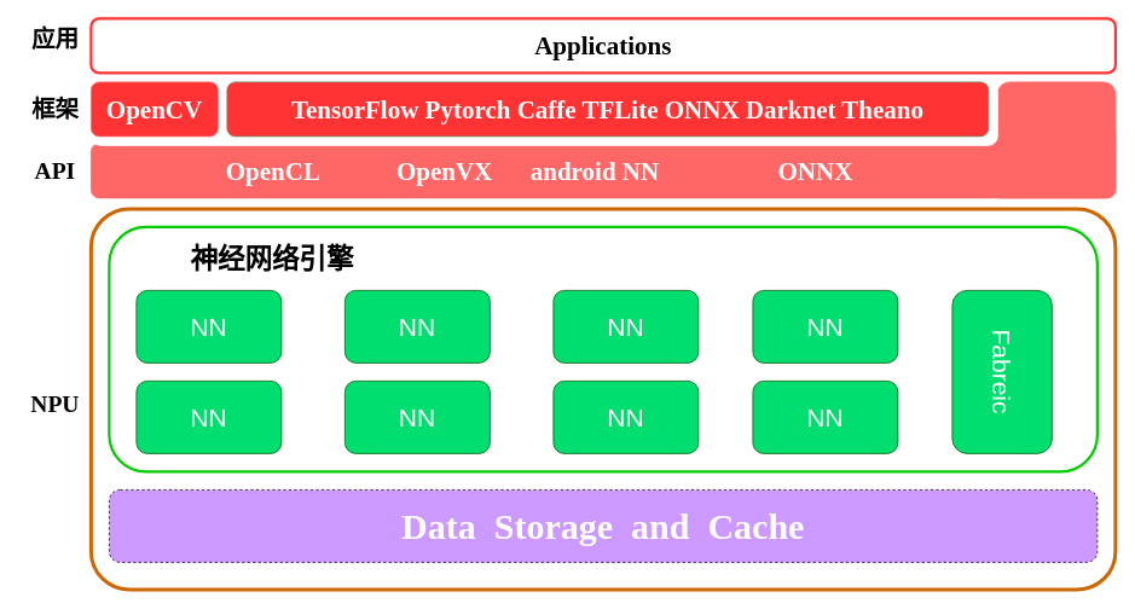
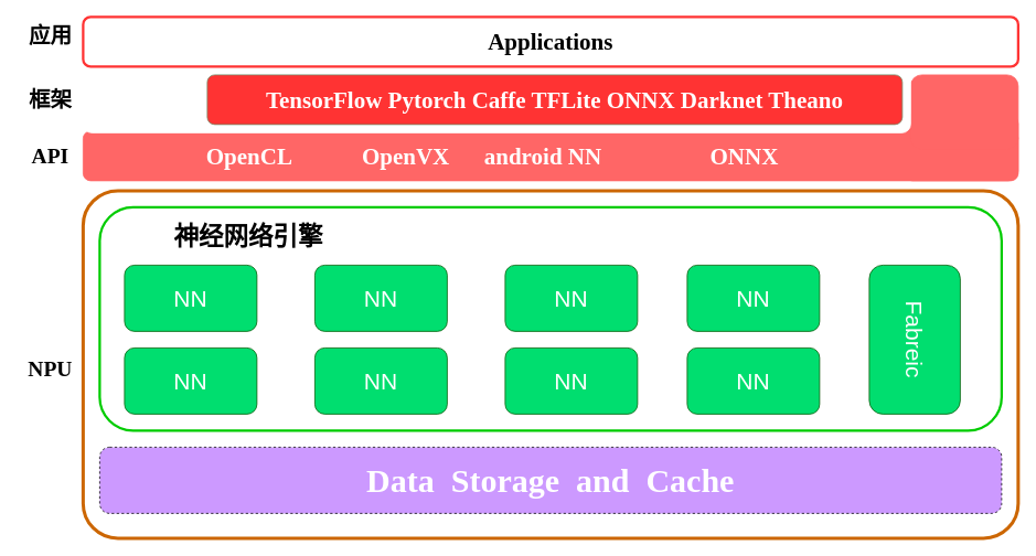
- <mxCell id="8" value="&lt;font face=&quot;Garamond&quot; style=&quot;color: rgb(255, 255, 255); font-size: 28px;&quot;&gt;&lt;b style=&quot;&quot;&gt;OpenCV&lt;/b&gt;&lt;/font&gt;" style="rounded=1;whiteSpace=wrap;html=1;fillColor=#FF3333;strokeColor=#FF6666;fontColor=#000000;fillStyle=auto;" vertex="1" parent="1"><mxGeometry x="100" y="90" width="140" height="60" as="geometry" /></mxCell>
